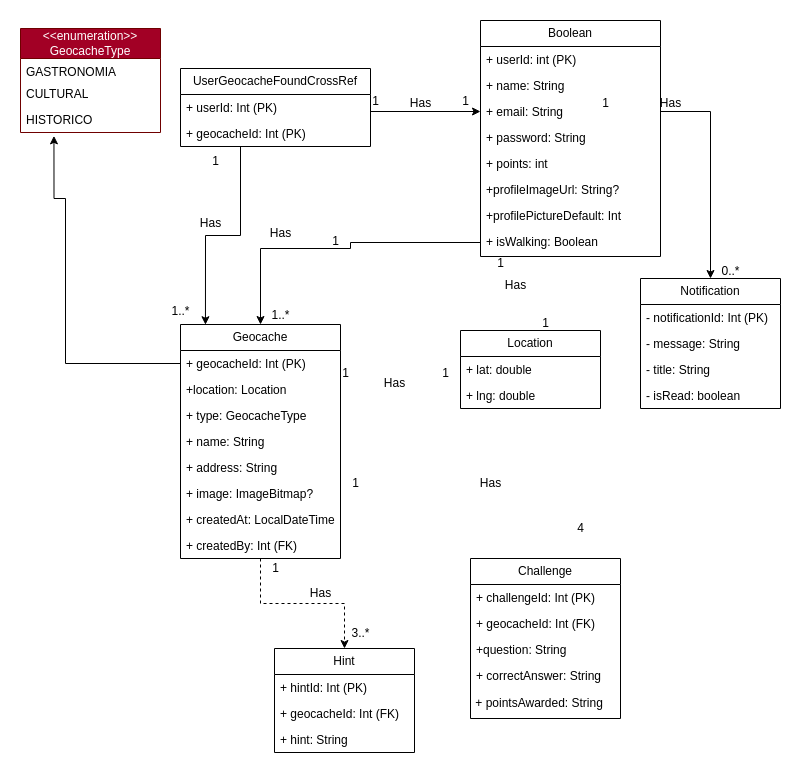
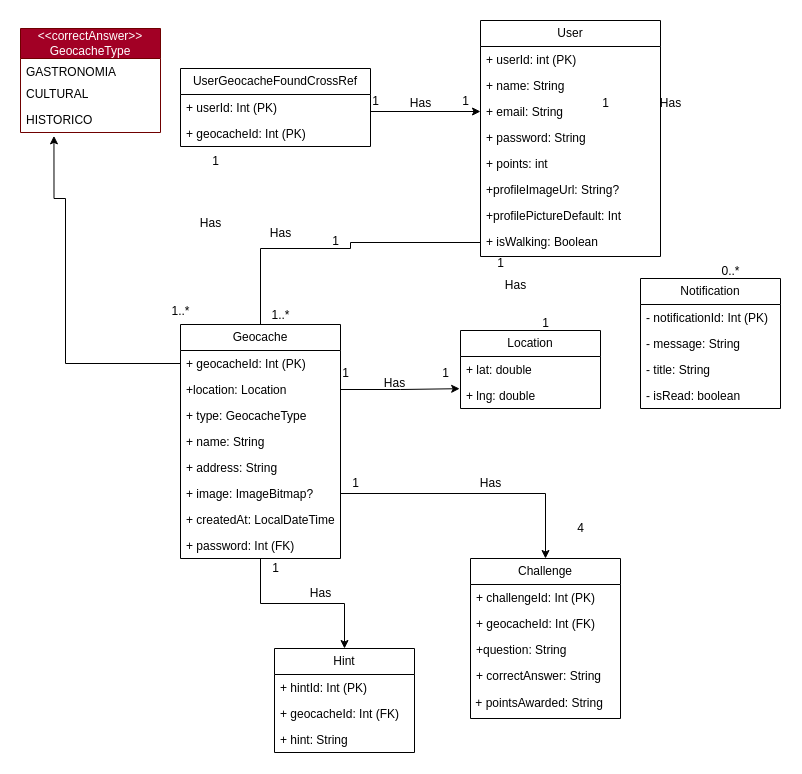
- <mxCell id="2" value="Boolean" style="swimlane;fontStyle=0;childLayout=stackLayout;horizontal=1;startSize=26;fillColor=none;horizontalStack=0;resizeParent=1;resizeParentMax=0;resizeLast=0;collapsible=1;marginBottom=0;whiteSpace=wrap;html=1;" parent="1" vertex="1"><mxGeometry x="480" y="20" width="180" height="236" as="geometry" /></mxCell>
+ <mxCell id="2" value="User" style="swimlane;fontStyle=0;childLayout=stackLayout;horizontal=1;startSize=26;fillColor=none;horizontalStack=0;resizeParent=1;resizeParentMax=0;resizeLast=0;collapsible=1;marginBottom=0;whiteSpace=wrap;html=1;" parent="1" vertex="1"><mxGeometry x="480" y="20" width="180" height="236" as="geometry" /></mxCell>
- <mxCell id="37" value="&lt;div&gt;&amp;lt;&amp;lt;enumeration&amp;gt;&amp;gt;&lt;/div&gt;GeocacheType" style="swimlane;fontStyle=0;childLayout=stackLayout;horizontal=1;startSize=30;fillColor=#a20025;horizontalStack=0;resizeParent=1;resizeParentMax=0;resizeLast=0;collapsible=1;marginBottom=0;whiteSpace=wrap;html=1;fontColor=#ffffff;strokeColor=#6F0000;" parent="1" vertex="1"><mxGeometry x="20" y="28" width="140" height="104" as="geometry" /></mxCell>
+ <mxCell id="37" value="&lt;div&gt;&amp;lt;&amp;lt;correctAnswer&amp;gt;&amp;gt;&lt;/div&gt;GeocacheType" style="swimlane;fontStyle=0;childLayout=stackLayout;horizontal=1;startSize=30;fillColor=#a20025;horizontalStack=0;resizeParent=1;resizeParentMax=0;resizeLast=0;collapsible=1;marginBottom=0;whiteSpace=wrap;html=1;fontColor=#ffffff;strokeColor=#6F0000;" parent="1" vertex="1"><mxGeometry x="20" y="28" width="140" height="104" as="geometry" /></mxCell>
- <mxCell id="36" style="edgeStyle=orthogonalEdgeStyle;rounded=0;orthogonalLoop=1;jettySize=auto;html=1;exitX=1;exitY=0.5;exitDx=0;exitDy=0;entryX=0.5;entryY=0;entryDx=0;entryDy=0;" parent="1" source="5" target="30" edge="1"><mxGeometry relative="1" as="geometry" /></mxCell>
- <mxCell id="71" style="edgeStyle=orthogonalEdgeStyle;rounded=0;orthogonalLoop=1;jettySize=auto;html=1;entryX=0.156;entryY=0.001;entryDx=0;entryDy=0;entryPerimeter=0;" edge="1" parent="1" source="65" target="12"><mxGeometry relative="1" as="geometry"><Array as="points"><mxPoint x="240" y="235" /><mxPoint x="205" y="235" /></Array></mxGeometry></mxCell>
- <mxCell id="35" style="edgeStyle=orthogonalEdgeStyle;rounded=0;orthogonalLoop=1;jettySize=auto;html=1;exitX=0;exitY=0.5;exitDx=0;exitDy=0;entryX=0.5;entryY=0;entryDx=0;entryDy=0;" parent="1" source="10" target="12" edge="1"><mxGeometry relative="1" as="geometry"><Array as="points"><mxPoint x="350" y="248" /><mxPoint x="260" y="248" /></Array></mxGeometry></mxCell>
+ <mxCell id="35" style="edgeStyle=orthogonalEdgeStyle;rounded=0;orthogonalLoop=1;jettySize=auto;html=1;exitX=0;exitY=0.5;exitDx=0;exitDy=0;entryX=0.5;entryY=0;entryDx=0;entryDy=0;endArrow=none;" parent="1" source="10" target="12" edge="1"><mxGeometry relative="1" as="geometry"><Array as="points"><mxPoint x="350" y="248" /><mxPoint x="260" y="248" /></Array></mxGeometry></mxCell>
+ <mxCell id="60" style="edgeStyle=orthogonalEdgeStyle;rounded=0;orthogonalLoop=1;jettySize=auto;html=1;exitX=1;exitY=0.5;exitDx=0;exitDy=0;entryX=-0.006;entryY=0.238;entryDx=0;entryDy=0;entryPerimeter=0;" edge="1" parent="1" source="14" target="23"><mxGeometry relative="1" as="geometry" /></mxCell>
+ <mxCell id="59" style="edgeStyle=orthogonalEdgeStyle;rounded=0;orthogonalLoop=1;jettySize=auto;html=1;exitX=1;exitY=0.5;exitDx=0;exitDy=0;entryX=0.5;entryY=0;entryDx=0;entryDy=0;" edge="1" parent="1" source="18" target="24"><mxGeometry relative="1" as="geometry" /></mxCell>
- <mxCell id="20" value="+ createdBy: Int (FK)" style="text;strokeColor=none;fillColor=none;align=left;verticalAlign=top;spacingLeft=4;spacingRight=4;overflow=hidden;rotatable=0;points=[[0,0.5],[1,0.5]];portConstraint=eastwest;whiteSpace=wrap;html=1;" parent="12" vertex="1"><mxGeometry y="208" width="160" height="26" as="geometry" /></mxCell>
+ <mxCell id="20" value="+ password: Int (FK)" style="text;strokeColor=none;fillColor=none;align=left;verticalAlign=top;spacingLeft=4;spacingRight=4;overflow=hidden;rotatable=0;points=[[0,0.5],[1,0.5]];portConstraint=eastwest;whiteSpace=wrap;html=1;" parent="12" vertex="1"><mxGeometry y="208" width="160" height="26" as="geometry" /></mxCell>
- <mxCell id="11" style="edgeStyle=orthogonalEdgeStyle;rounded=0;orthogonalLoop=1;jettySize=auto;html=1;entryX=0.5;entryY=0;entryDx=0;entryDy=0;dashed=1;" edge="1" parent="1" source="12" target="48"><mxGeometry relative="1" as="geometry" /></mxCell>
+ <mxCell id="11" style="edgeStyle=orthogonalEdgeStyle;rounded=0;orthogonalLoop=1;jettySize=auto;html=1;entryX=0.5;entryY=0;entryDx=0;entryDy=0;" edge="1" parent="1" source="12" target="48"><mxGeometry relative="1" as="geometry" /></mxCell>
- <mxCell id="57" value="3..*" style="text;html=1;align=center;verticalAlign=middle;resizable=0;points=[];autosize=1;strokeColor=none;fillColor=none;" vertex="1" parent="1"><mxGeometry x="340" y="618" width="40" height="30" as="geometry" /></mxCell>
